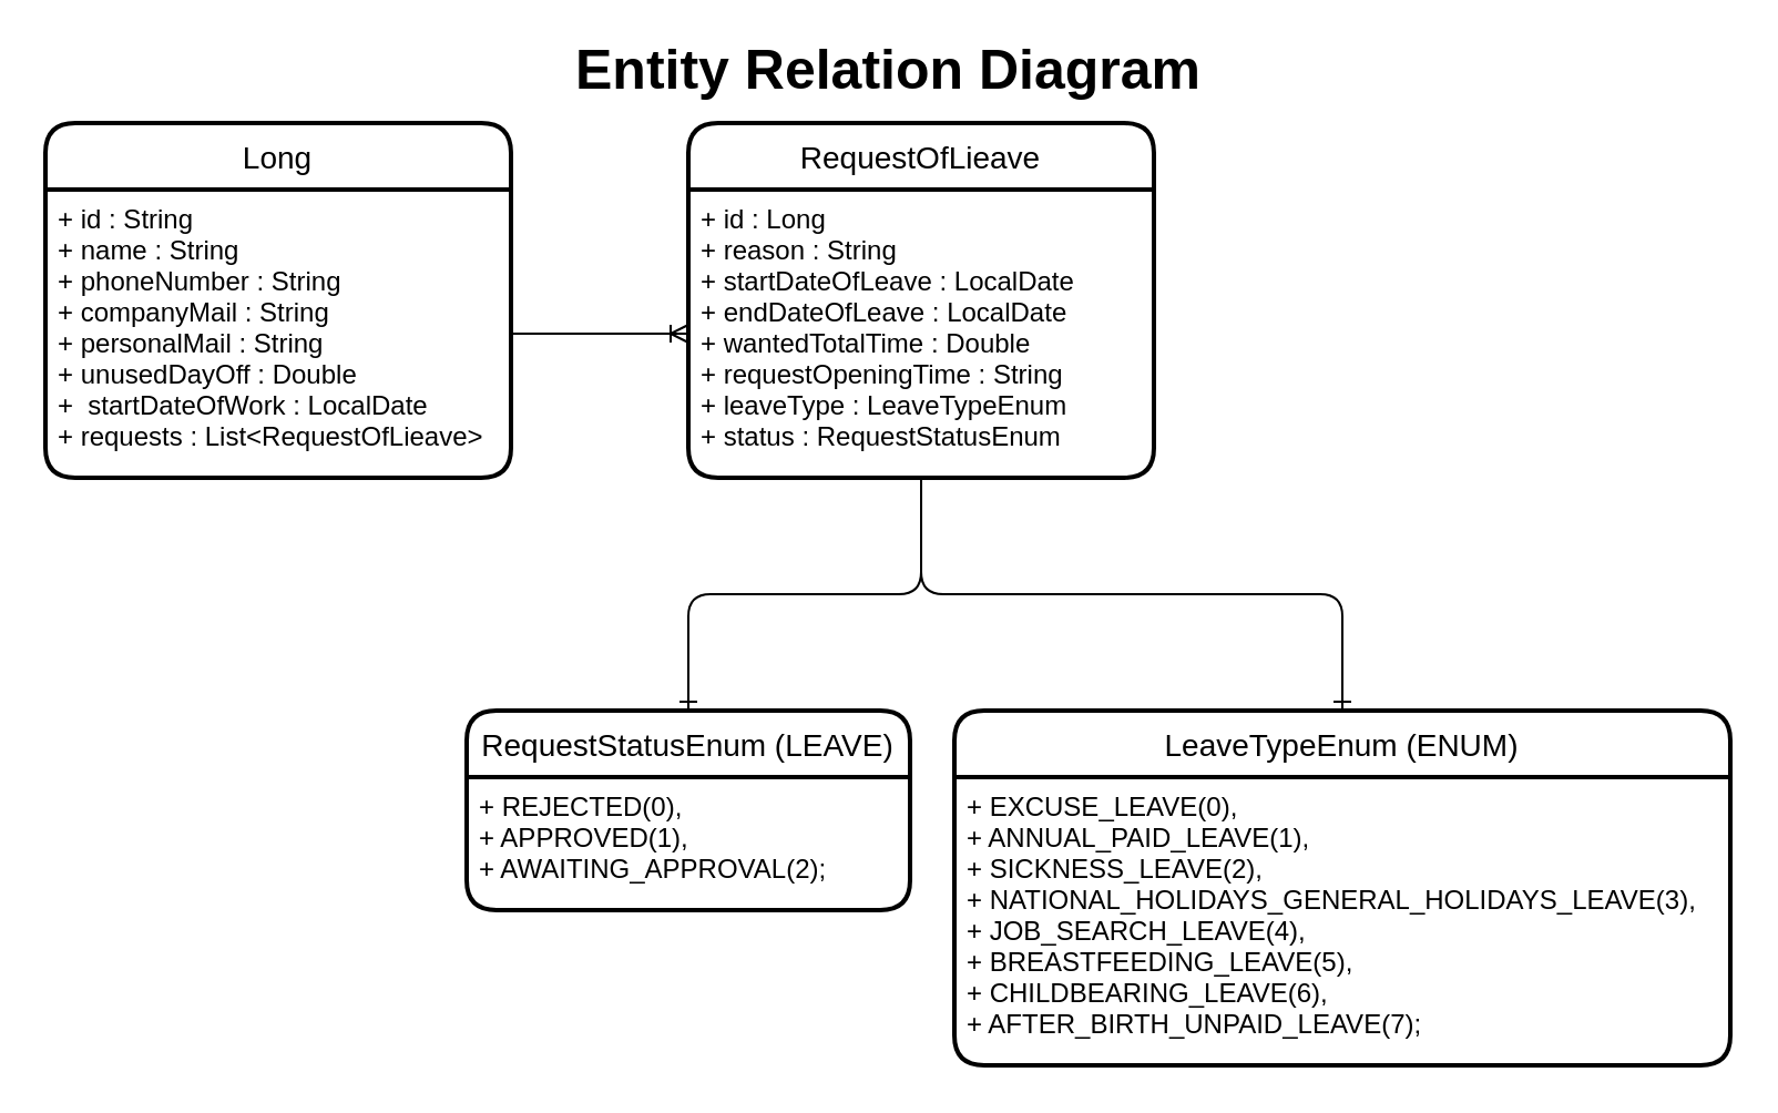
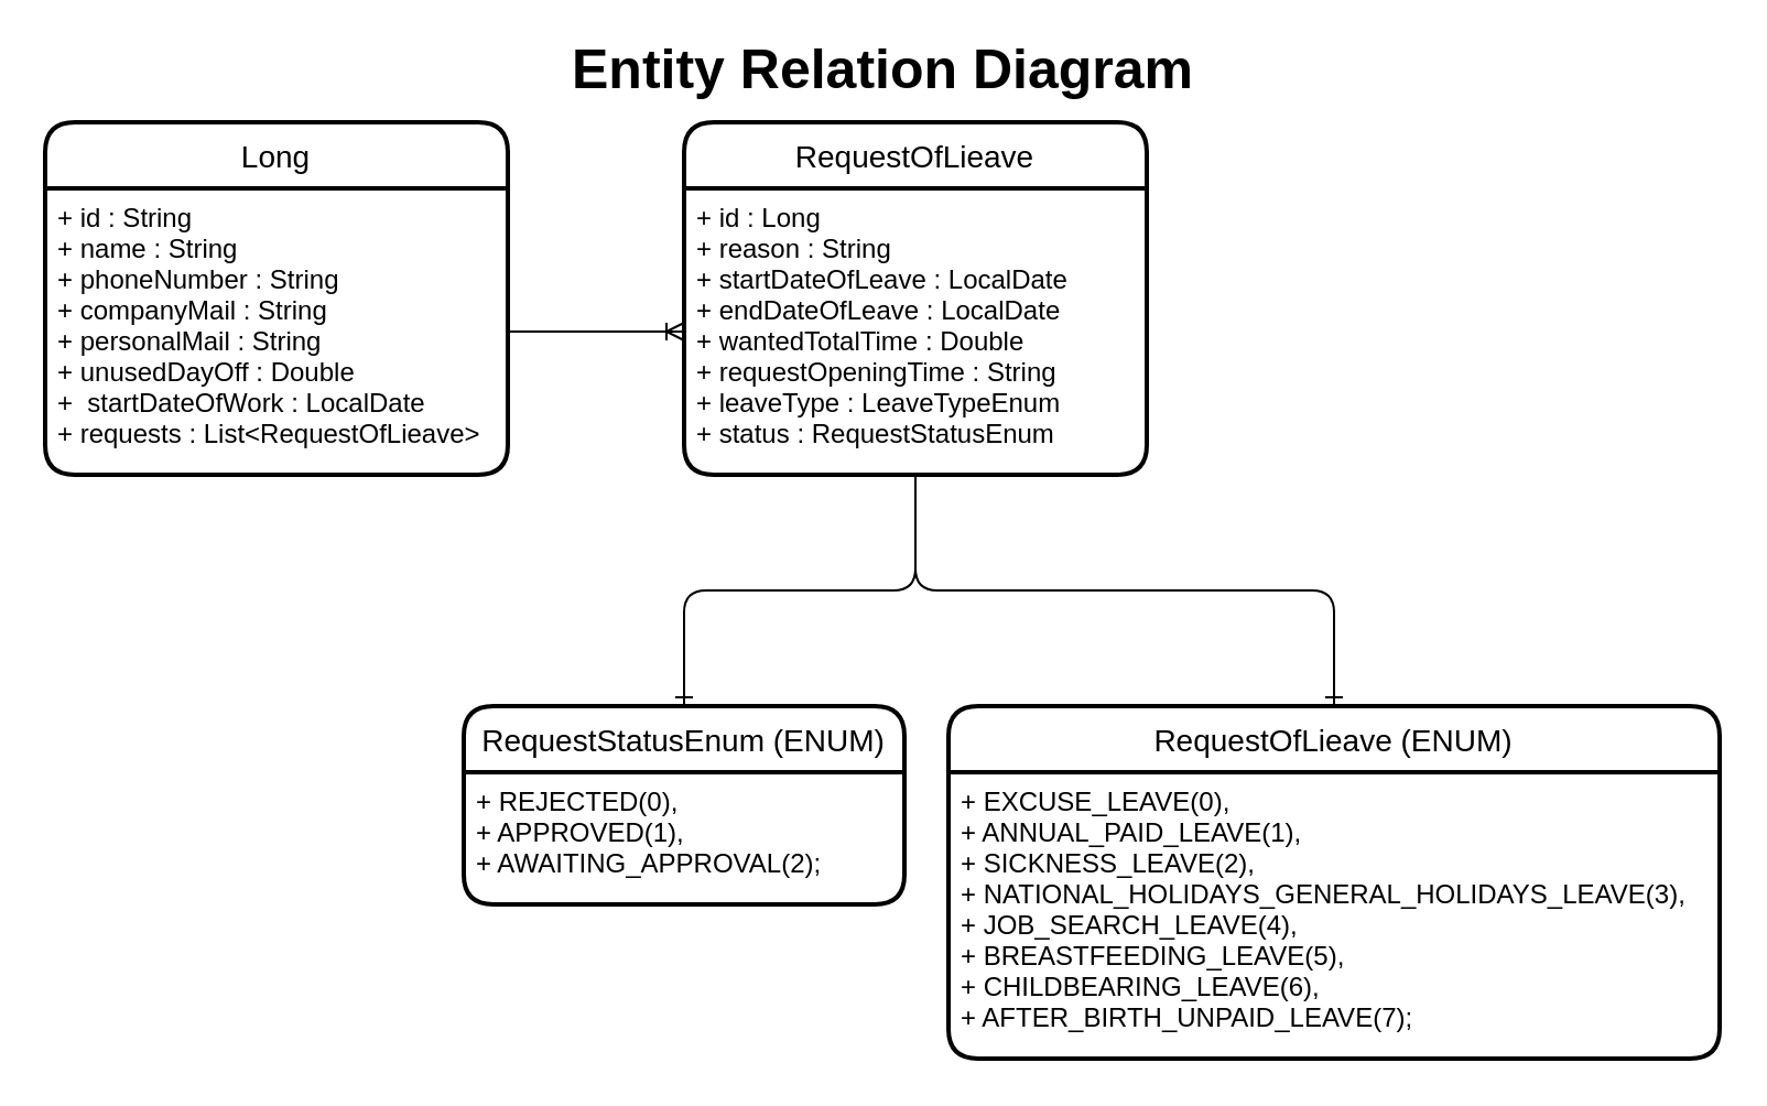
- <mxCell id="10" value="RequestStatusEnum (LEAVE)" style="swimlane;childLayout=stackLayout;horizontal=1;startSize=30;horizontalStack=0;rounded=1;fontSize=14;fontStyle=0;strokeWidth=2;resizeParent=0;resizeLast=1;shadow=0;dashed=0;align=center;" vertex="1" parent="1"><mxGeometry x="210" y="320" width="200" height="90" as="geometry" /></mxCell>
+ <mxCell id="10" value="RequestStatusEnum (ENUM)" style="swimlane;childLayout=stackLayout;horizontal=1;startSize=30;horizontalStack=0;rounded=1;fontSize=14;fontStyle=0;strokeWidth=2;resizeParent=0;resizeLast=1;shadow=0;dashed=0;align=center;" vertex="1" parent="1"><mxGeometry x="210" y="320" width="200" height="90" as="geometry" /></mxCell>
- <mxCell id="8" value="LeaveTypeEnum (ENUM)" style="swimlane;childLayout=stackLayout;horizontal=1;startSize=30;horizontalStack=0;rounded=1;fontSize=14;fontStyle=0;strokeWidth=2;resizeParent=0;resizeLast=1;shadow=0;dashed=0;align=center;" vertex="1" parent="1"><mxGeometry x="430" y="320" width="350" height="160" as="geometry" /></mxCell>
+ <mxCell id="8" value="RequestOfLieave (ENUM)" style="swimlane;childLayout=stackLayout;horizontal=1;startSize=30;horizontalStack=0;rounded=1;fontSize=14;fontStyle=0;strokeWidth=2;resizeParent=0;resizeLast=1;shadow=0;dashed=0;align=center;" vertex="1" parent="1"><mxGeometry x="430" y="320" width="350" height="160" as="geometry" /></mxCell>
